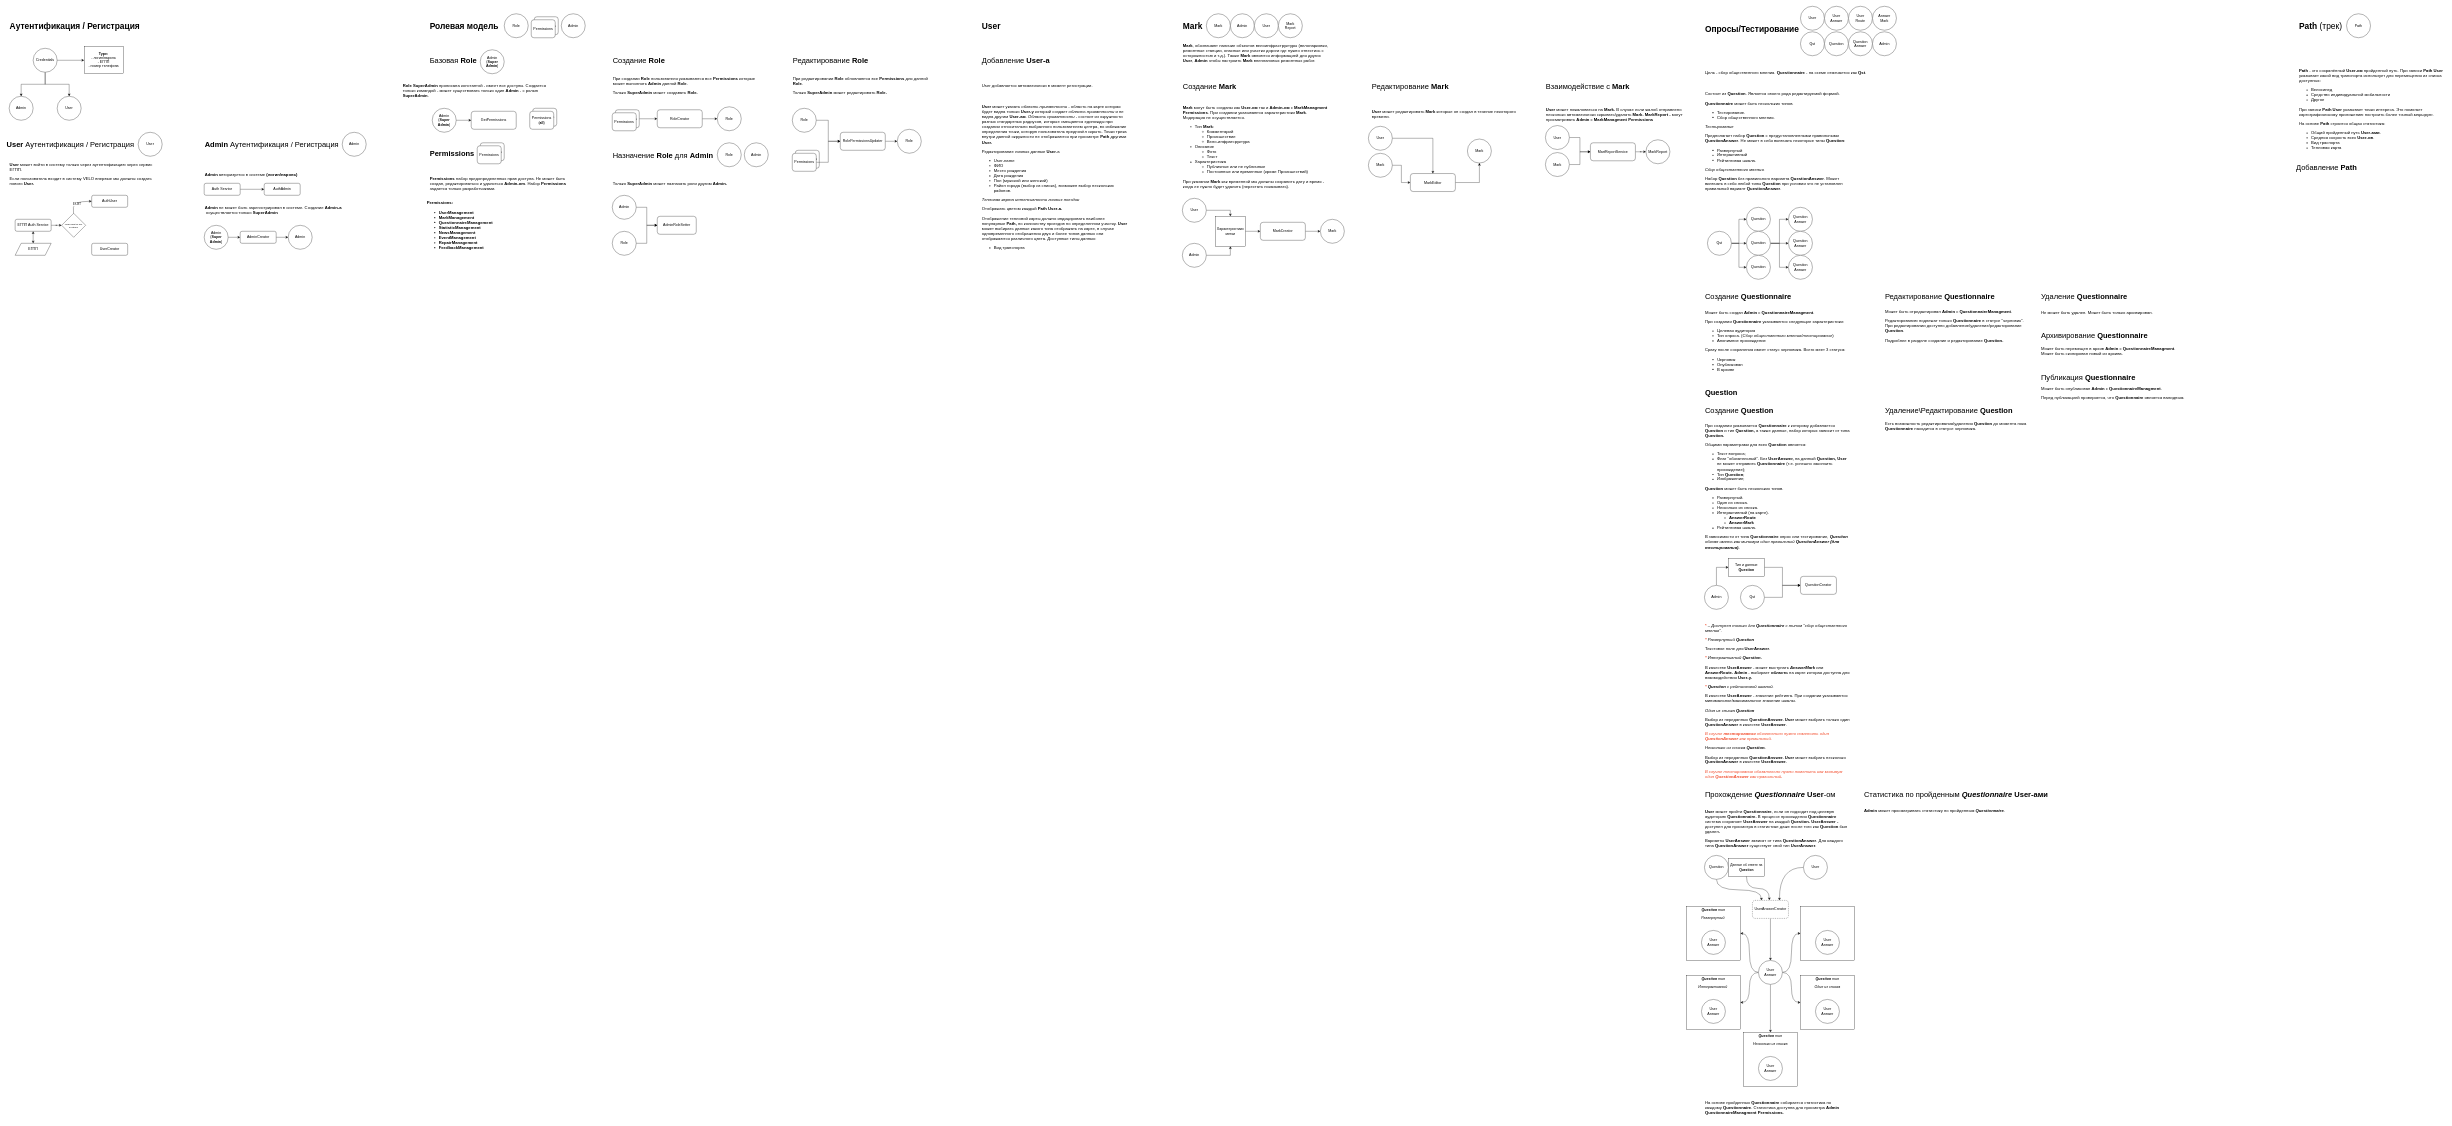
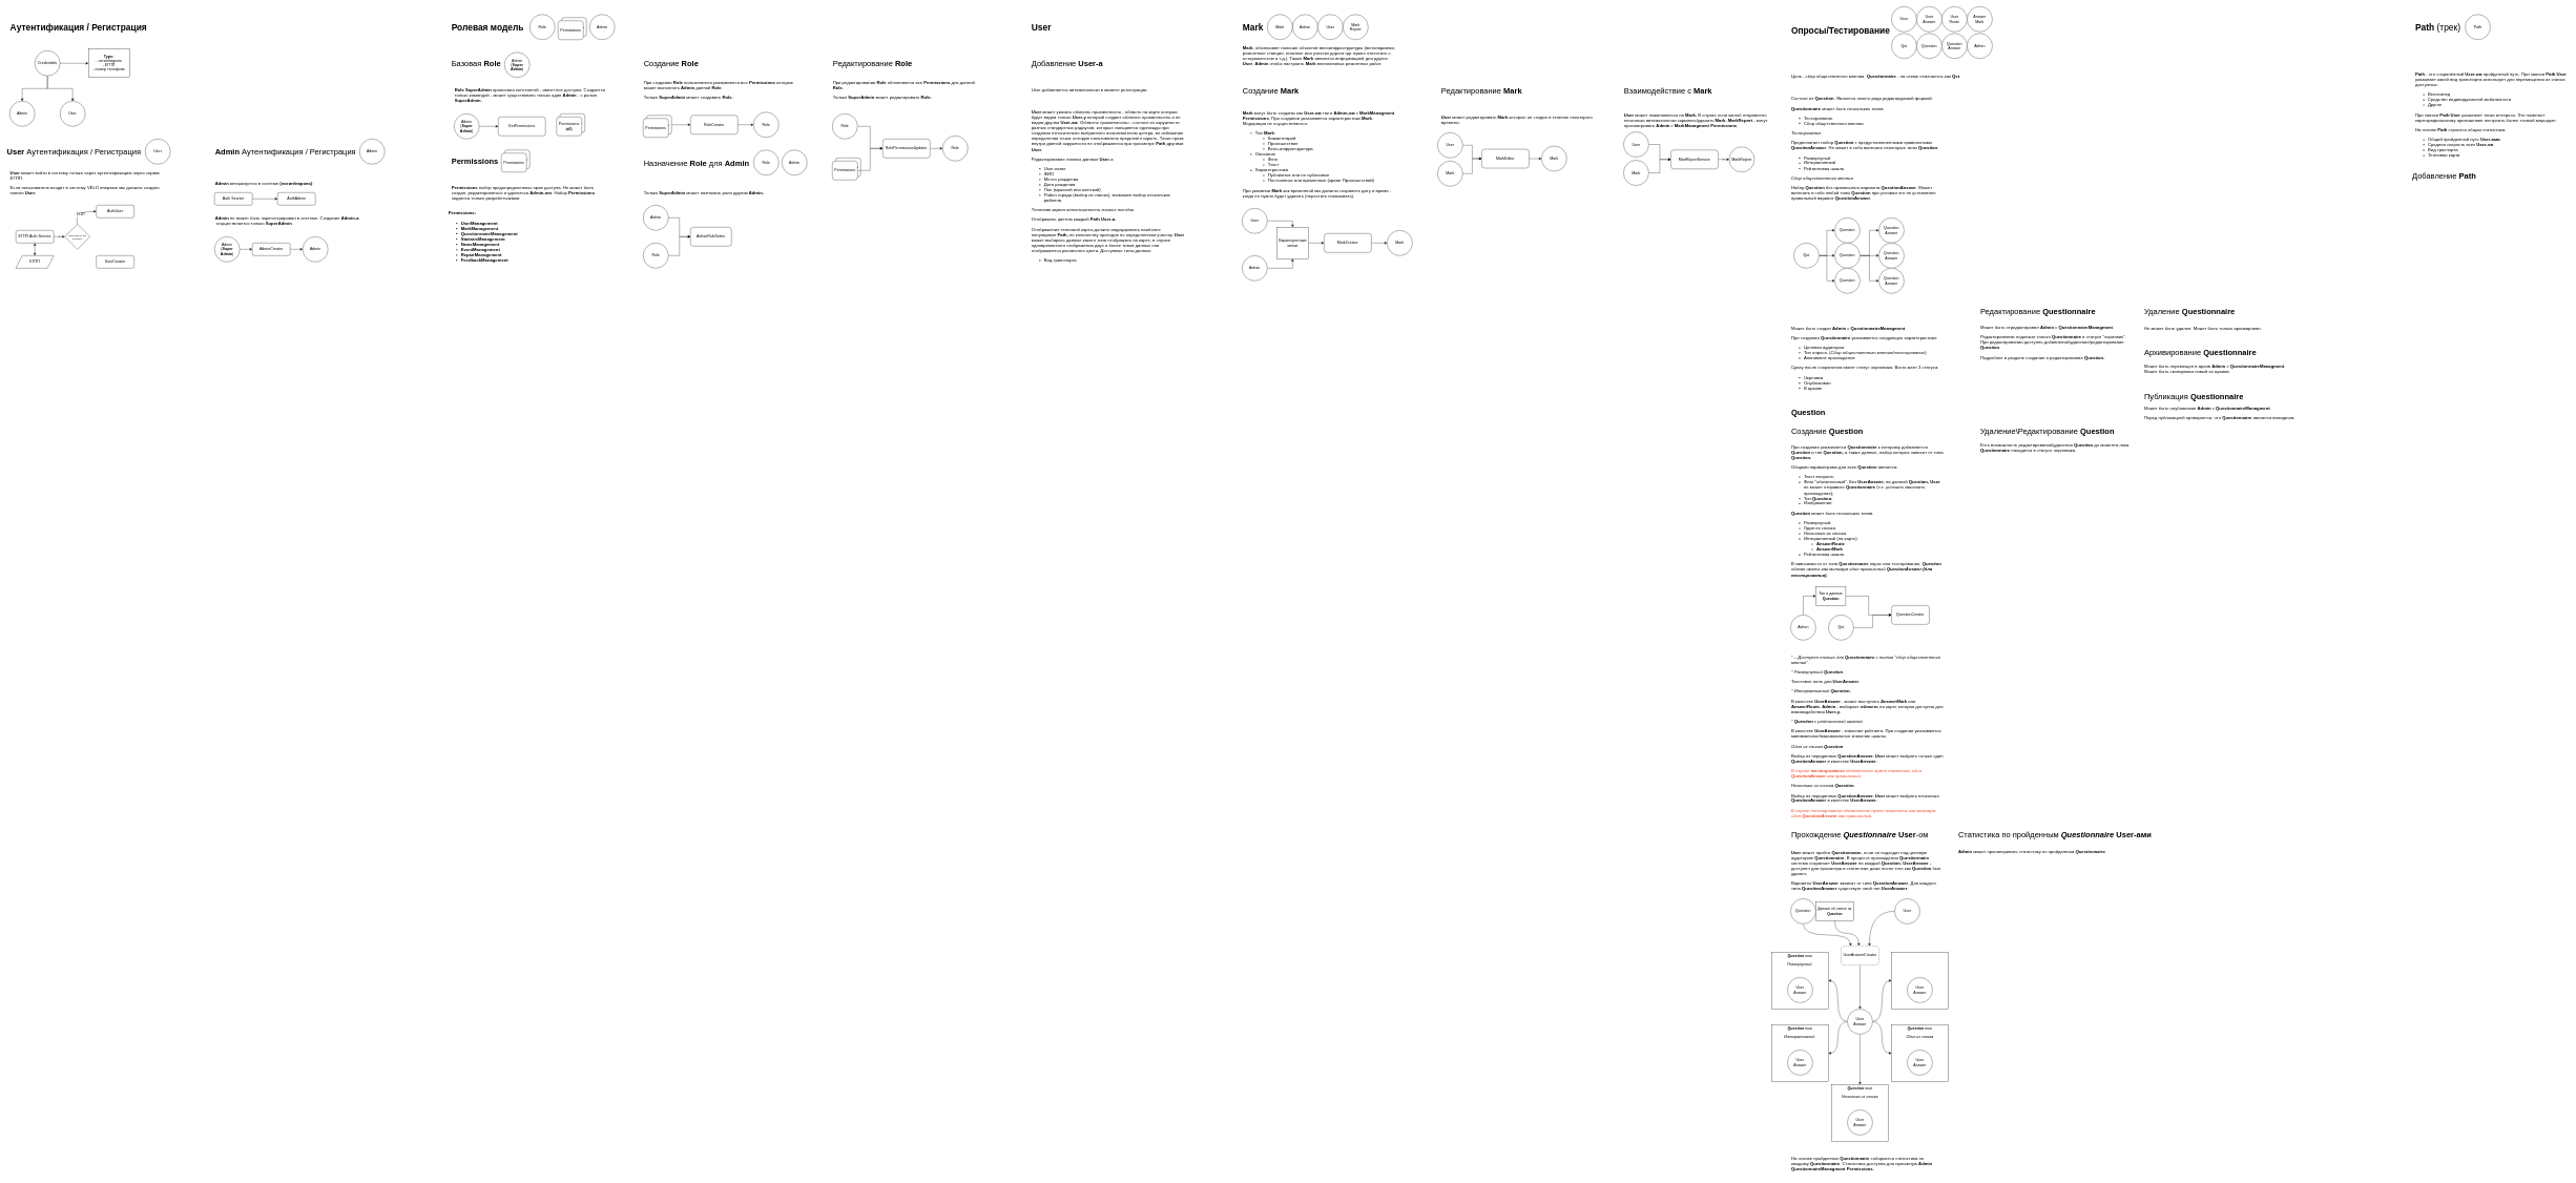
- <mxCell id="45" value="&lt;p style=&quot;font-size: 14px;&quot;&gt;&lt;strong&gt;Role&lt;/strong&gt; &lt;strong&gt;SuperAdmin&lt;/strong&gt; прописана константой - имеет все доступы. Создается только командой - может существовать только один  &lt;strong&gt;Admin&lt;/strong&gt; - с ролью &lt;strong&gt;SuperAdmin&lt;/strong&gt;.&lt;br&gt;&lt;/p&gt;" style="text;html=1;align=left;verticalAlign=middle;whiteSpace=wrap;rounded=0;fontSize=14;" vertex="1" parent="1"><mxGeometry x="1340" y="260" width="490" height="80" as="geometry" /></mxCell>
+ <mxCell id="45" value="&lt;p style=&quot;font-size: 14px;&quot;&gt;&lt;strong&gt;Role&lt;/strong&gt; &lt;strong&gt;SuperAdmin&lt;/strong&gt; прописана константой - имеет все доступы. Создается только командой - может существовать только один  &lt;strong&gt;Admin&lt;/strong&gt; - с ролью &lt;strong&gt;SuperAdmin&lt;/strong&gt;.&lt;br&gt;&lt;/p&gt;" style="text;html=1;align=left;verticalAlign=middle;whiteSpace=wrap;rounded=0;fontSize=14;" vertex="1" parent="1"><mxGeometry x="1440" y="260" width="490" height="80" as="geometry" /></mxCell>
- <mxCell id="48" value="GetPermissions" style="rounded=1;whiteSpace=wrap;html=1;" vertex="1" parent="1"><mxGeometry x="1570" y="370" width="150" height="60" as="geometry" /></mxCell>
+ <mxCell id="48" value="GetPermissions" style="rounded=1;whiteSpace=wrap;html=1;" vertex="1" parent="1"><mxGeometry x="1580" y="370" width="150" height="60" as="geometry" /></mxCell>
- <mxCell id="107" value="MarkEditor" style="rounded=1;whiteSpace=wrap;html=1;" vertex="1" parent="1"><mxGeometry x="4700" y="577.5" width="150" height="60" as="geometry" /></mxCell>
+ <mxCell id="107" value="MarkEditor" style="rounded=1;whiteSpace=wrap;html=1;" vertex="1" parent="1"><mxGeometry x="4700" y="472.5" width="150" height="60" as="geometry" /></mxCell>
- <mxCell id="146" value="&lt;span style=&quot;font-weight: normal;&quot;&gt;Создание&lt;/span&gt; &lt;strong&gt;Questionnaire&lt;/strong&gt;" style="text;html=1;align=left;verticalAlign=middle;whiteSpace=wrap;rounded=0;fontStyle=1;fontSize=25;" vertex="1" parent="1"><mxGeometry x="5680" y="970" width="450" height="30" as="geometry" /></mxCell>
- <mxCell id="156" value="Тип и данные&lt;div&gt;&lt;b&gt;Question&lt;/b&gt;&lt;/div&gt;" style="rounded=0;whiteSpace=wrap;html=1;" vertex="1" parent="1"><mxGeometry x="5760" y="1860" width="120" height="60" as="geometry" /></mxCell>
+ <mxCell id="156" value="Тип и данные&lt;div&gt;&lt;b&gt;Question&lt;/b&gt;&lt;/div&gt;" style="rounded=0;whiteSpace=wrap;html=1;" vertex="1" parent="1"><mxGeometry x="5760" y="1860" width="95" height="60" as="geometry" /></mxCell>
